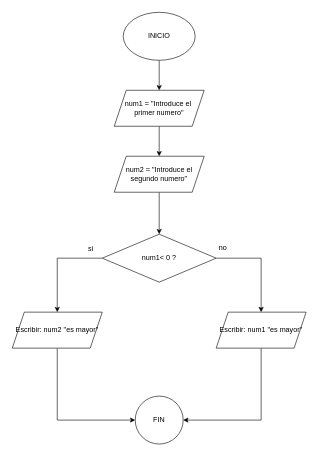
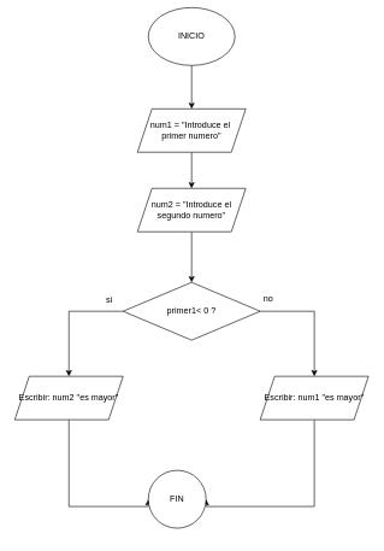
- <mxCell id="3" value="INICIO" style="ellipse;whiteSpace=wrap;html=1;" vertex="1" parent="1"><mxGeometry x="205" width="120" height="80" as="geometry" y="20" /></mxCell>
+ <mxCell id="3" value="INICIO" style="ellipse;whiteSpace=wrap;html=1;" vertex="1" parent="1"><mxGeometry x="205" y="10" width="120" height="80" as="geometry" /></mxCell>
- <mxCell id="10" value="num1&amp;lt; 0 ?" style="rhombus;whiteSpace=wrap;html=1;" vertex="1" parent="1"><mxGeometry x="170" y="390" width="190" height="80" as="geometry" /></mxCell>
+ <mxCell id="10" value="primer1&amp;lt; 0 ?" style="rhombus;whiteSpace=wrap;html=1;" vertex="1" parent="1"><mxGeometry x="170" y="390" width="190" height="80" as="geometry" /></mxCell>
- <mxCell id="15" value="FIN" style="ellipse;whiteSpace=wrap;html=1;aspect=fixed;" vertex="1" parent="1"><mxGeometry x="225" y="660" width="80" height="80" as="geometry" /></mxCell>
+ <mxCell id="15" value="FIN" style="ellipse;whiteSpace=wrap;html=1;aspect=fixed;" vertex="1" parent="1"><mxGeometry x="205" y="650" width="80" height="80" as="geometry" /></mxCell>
